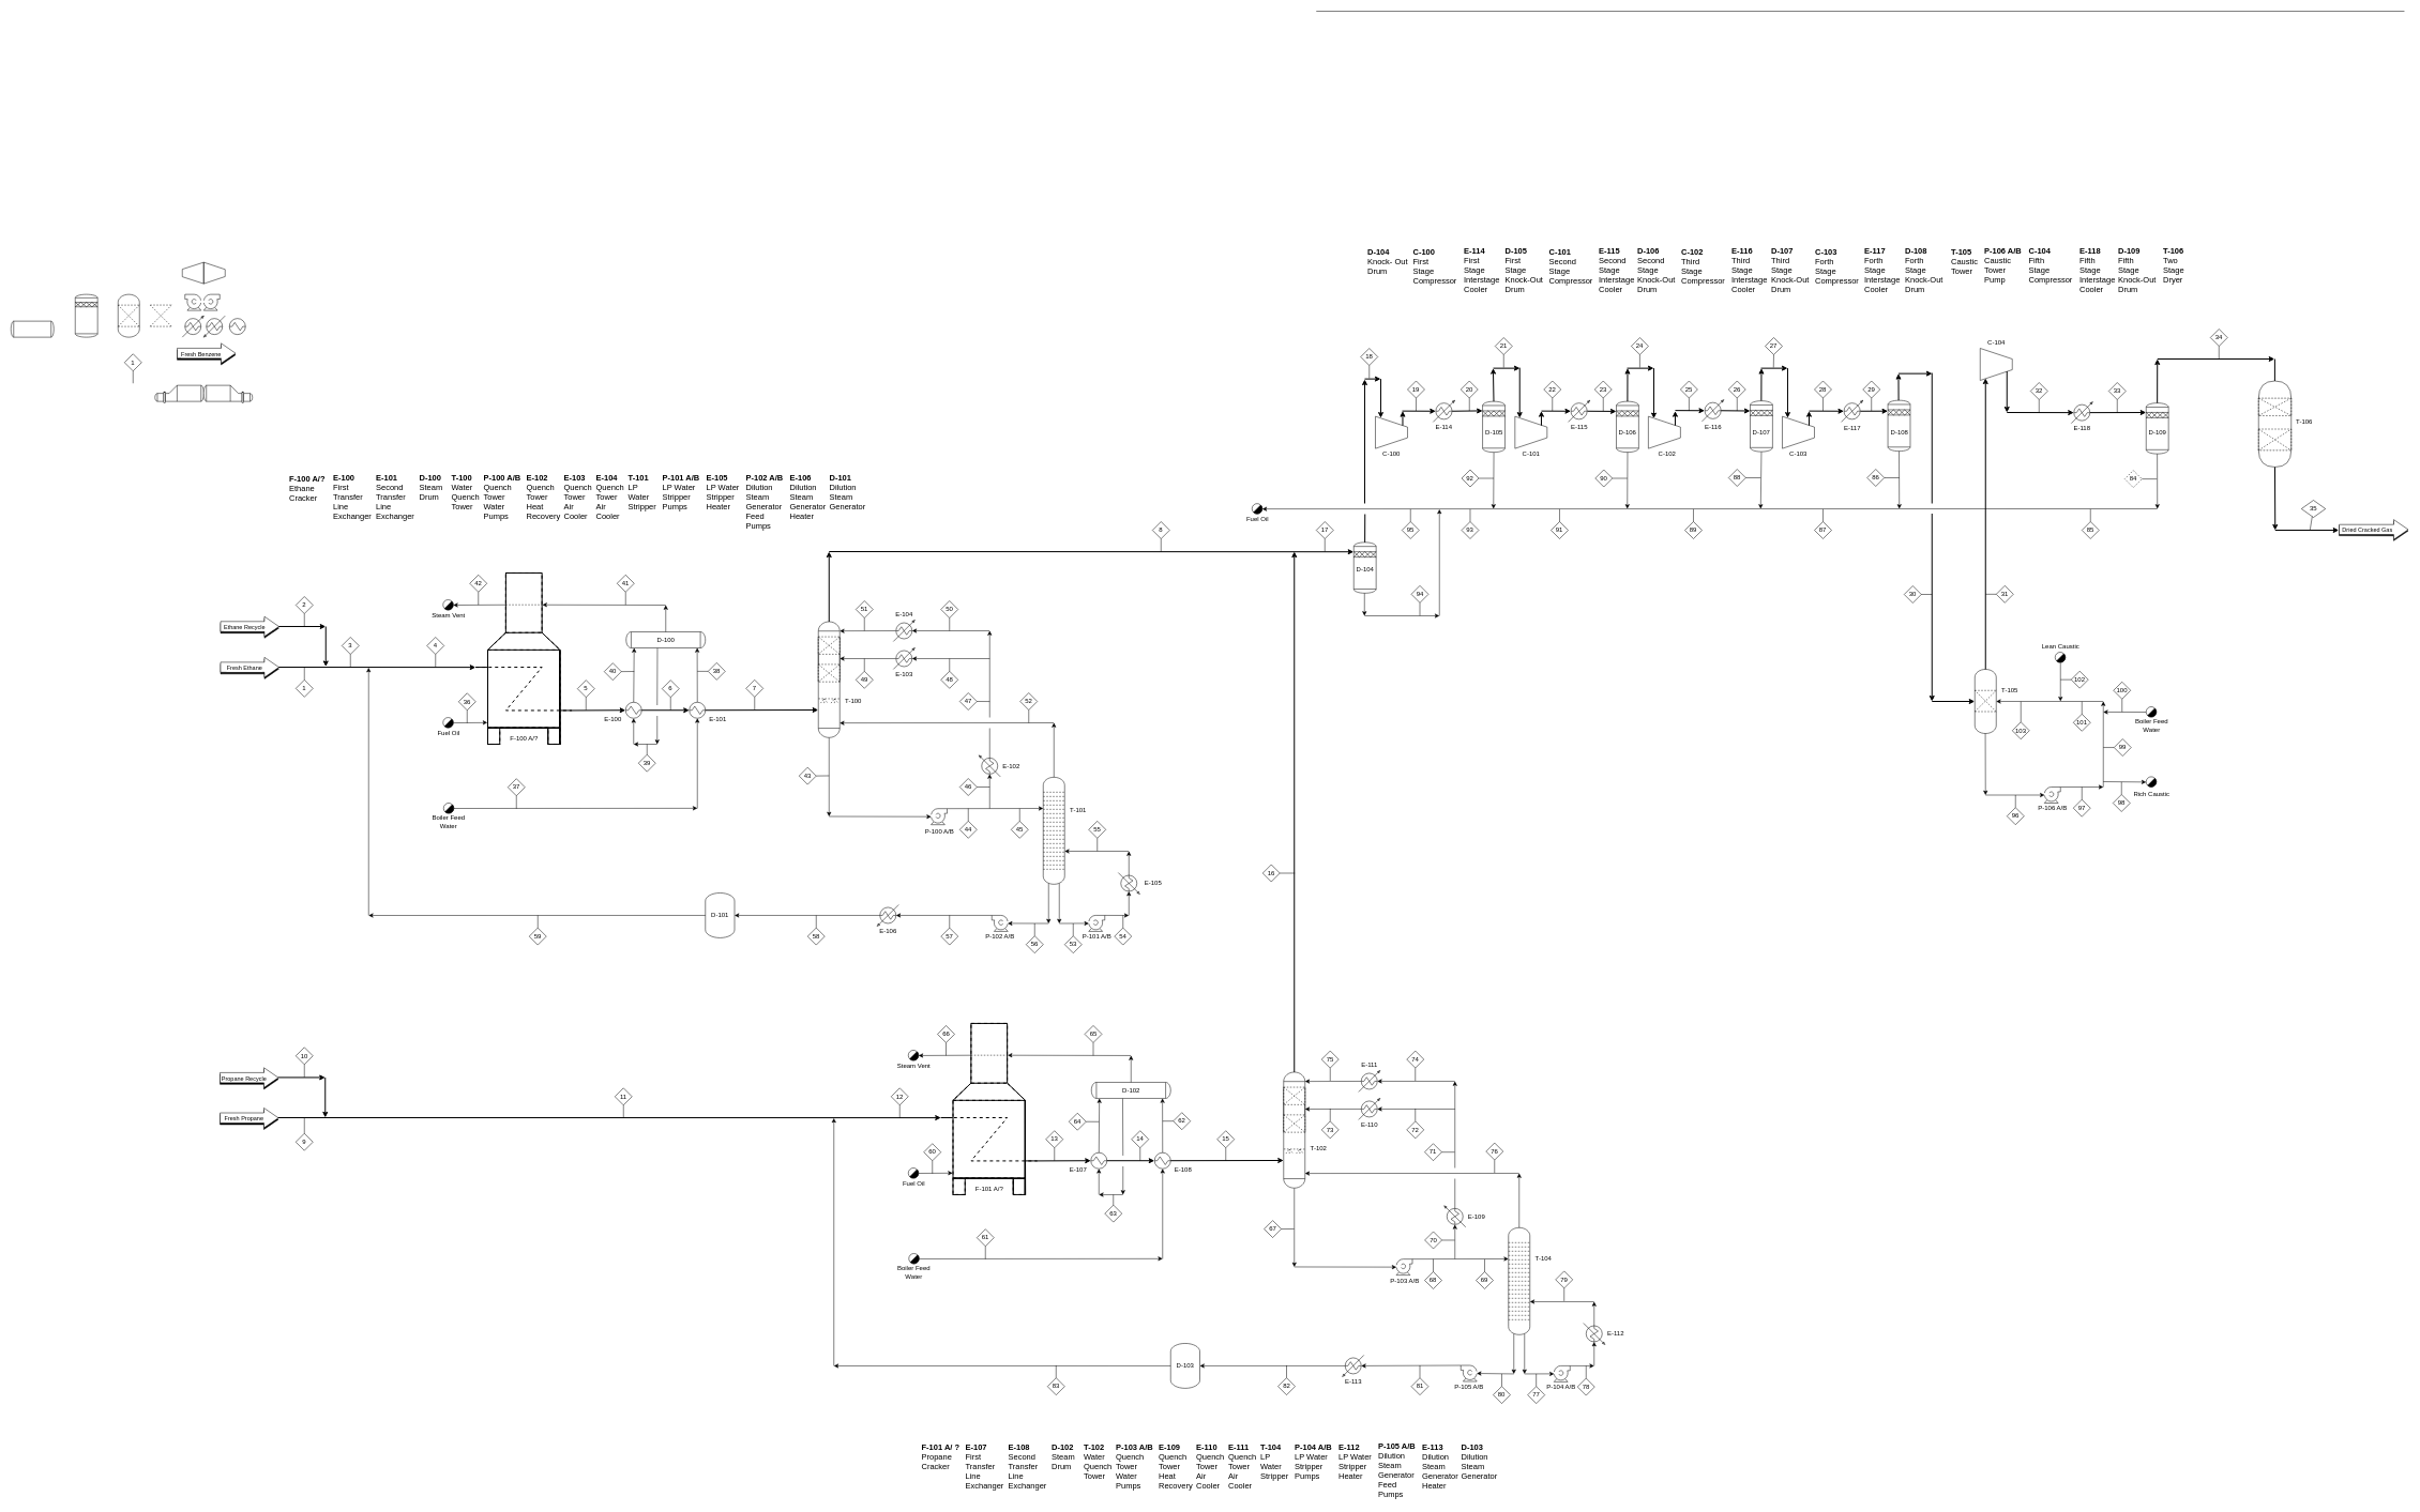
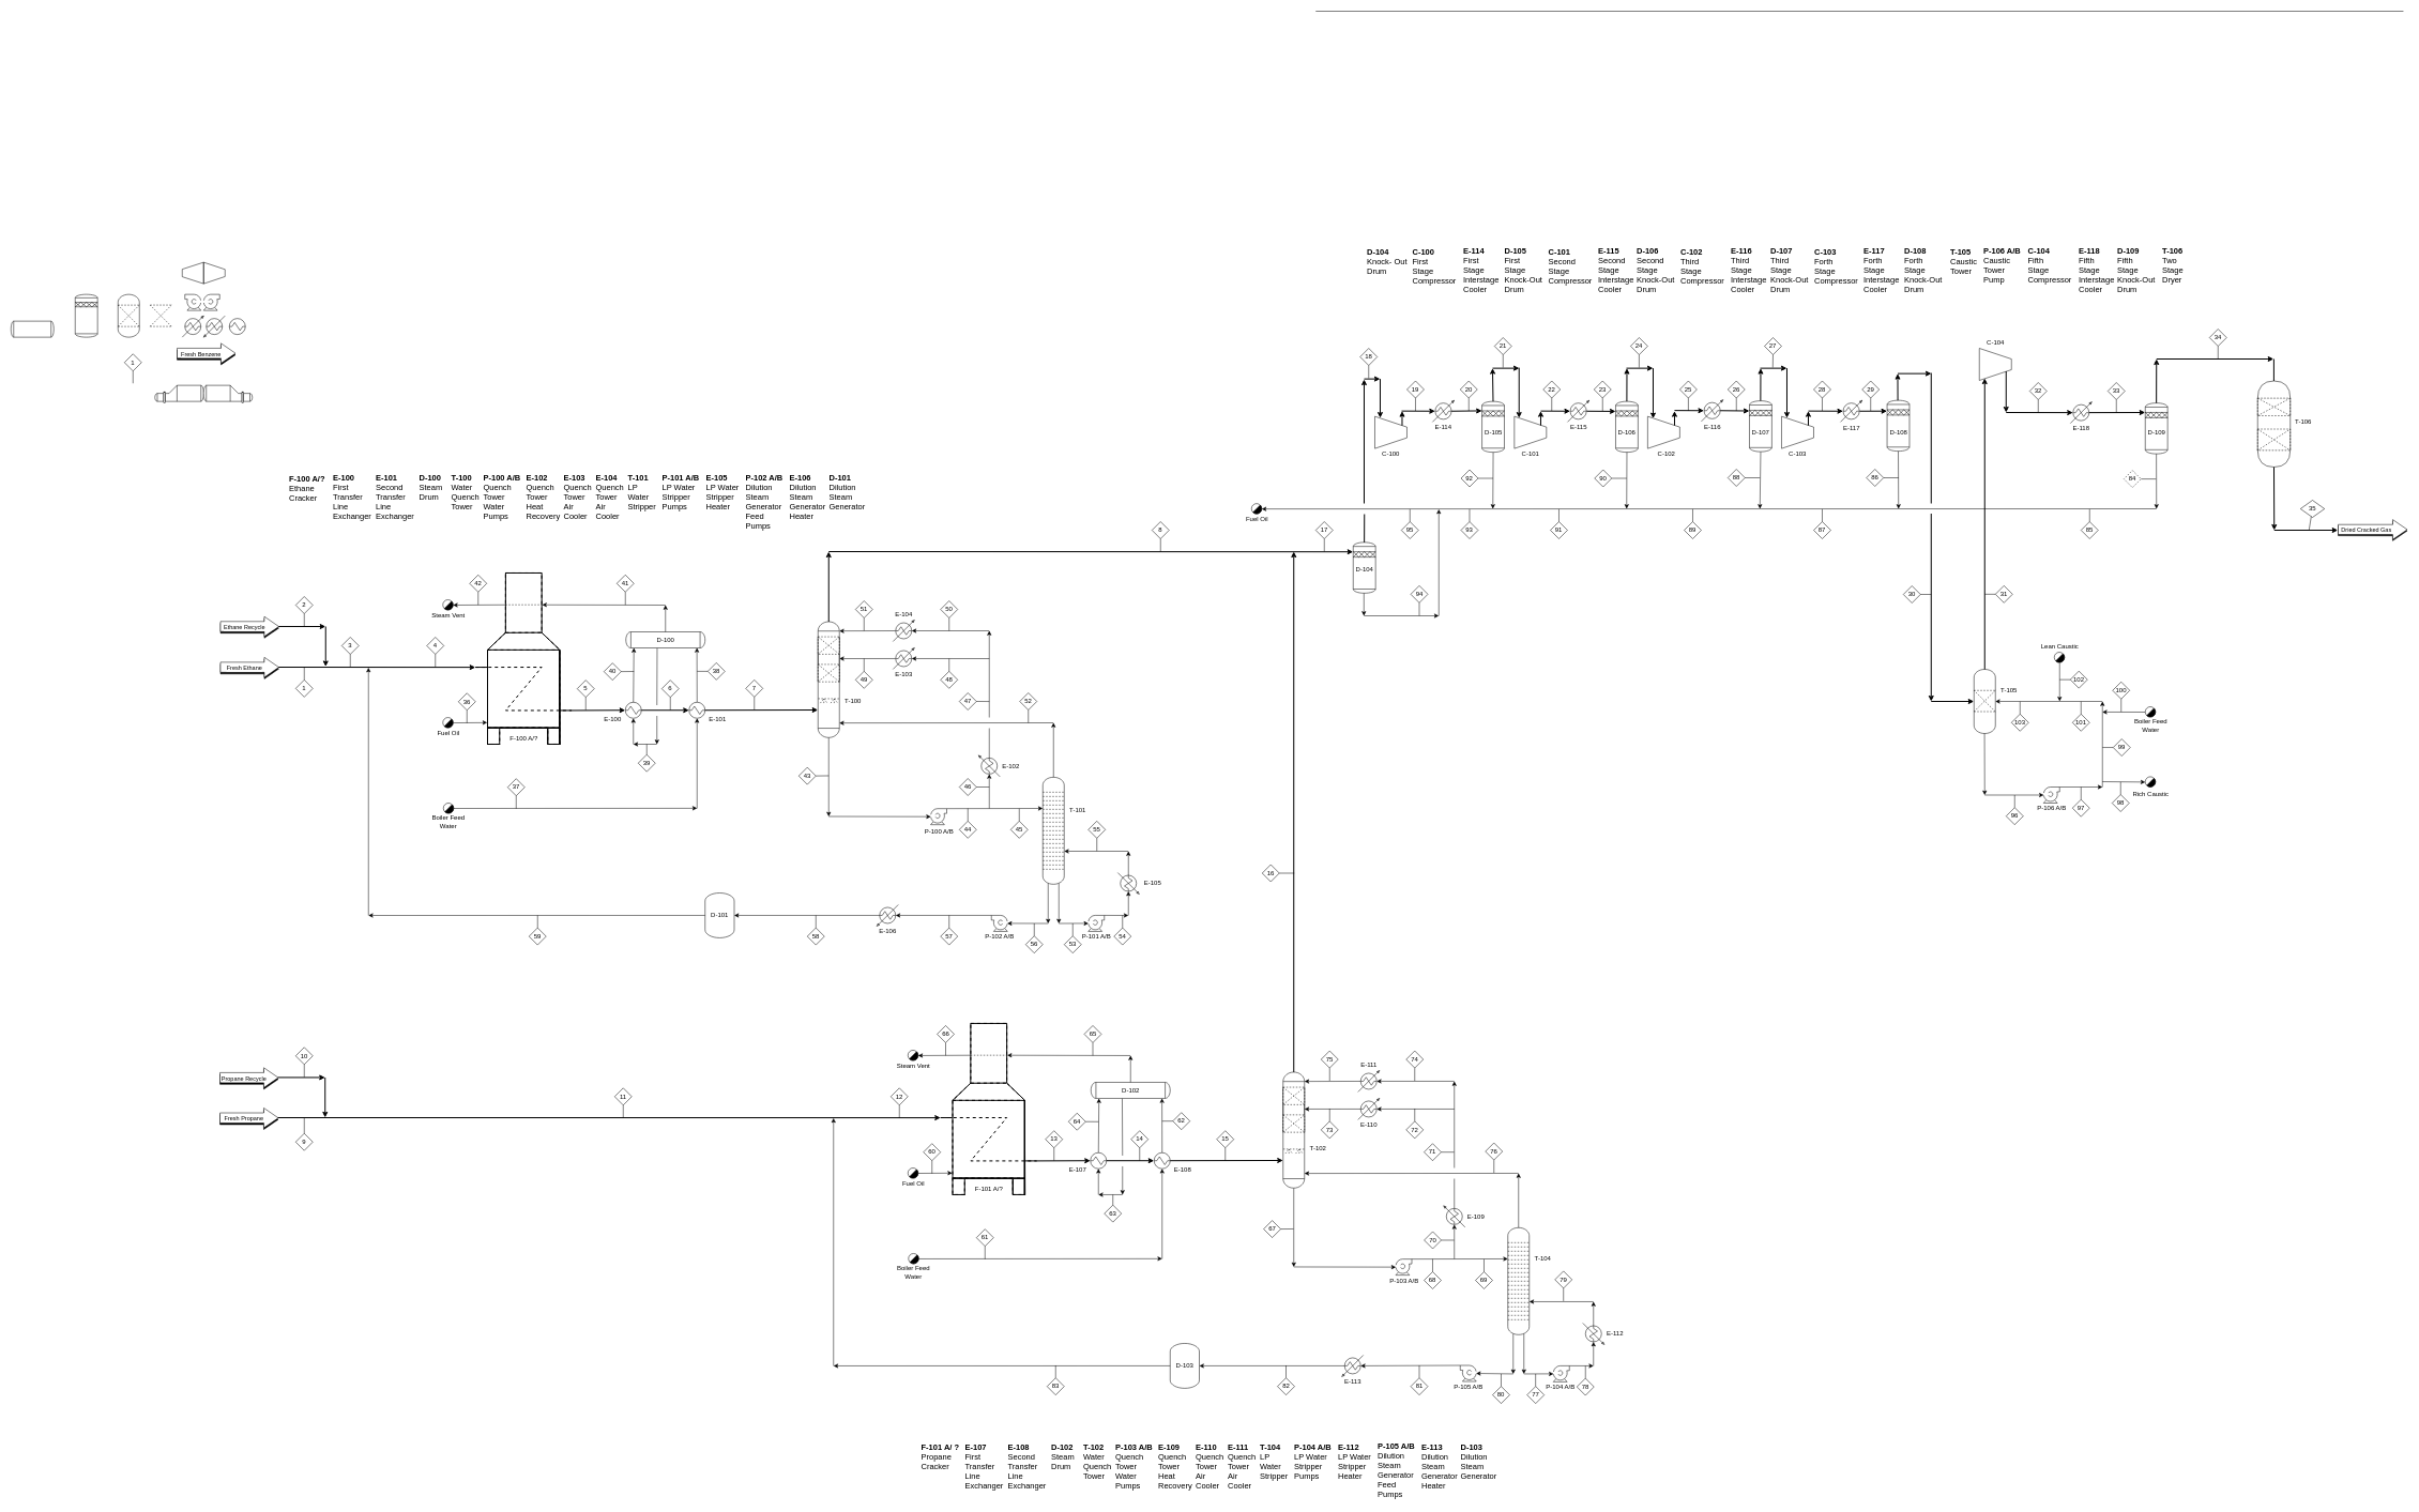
- <mxCell id="587" value="103" style="rhombus;whiteSpace=wrap;html=1;" parent="1" vertex="1"><mxGeometry x="3758" y="1348.58" width="32" height="32" as="geometry" /></mxCell>
+ <mxCell id="587" value="103" style="rhombus;whiteSpace=wrap;html=1;" parent="1" vertex="1"><mxGeometry x="3758" y="1333.58" width="32" height="32" as="geometry" /></mxCell>
